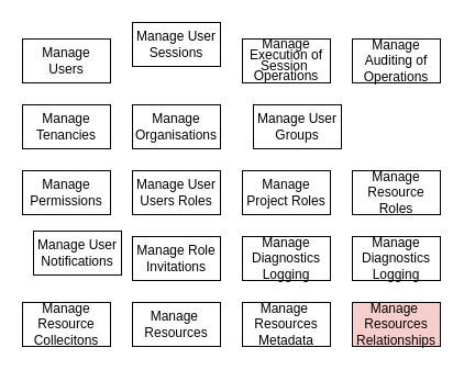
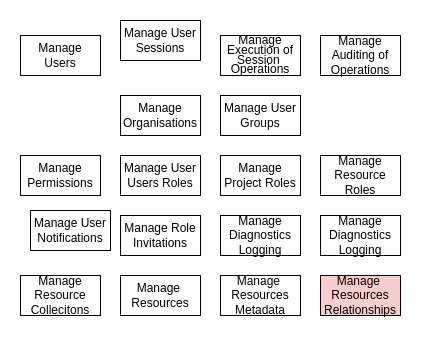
- <mxCell id="13" value="Manage Tenancies" style="rounded=0;whiteSpace=wrap;html=1;" vertex="1" parent="1"><mxGeometry x="20" y="95" width="80" height="40" as="geometry" /></mxCell>
- <mxCell id="15" value="Manage User Groups" style="rounded=0;whiteSpace=wrap;html=1;" vertex="1" parent="1"><mxGeometry x="230" y="95" width="80" height="40" as="geometry" /></mxCell>
+ <mxCell id="15" value="Manage User Groups" style="rounded=0;whiteSpace=wrap;html=1;" vertex="1" parent="1"><mxGeometry x="220" y="95" width="80" height="40" as="geometry" /></mxCell>
